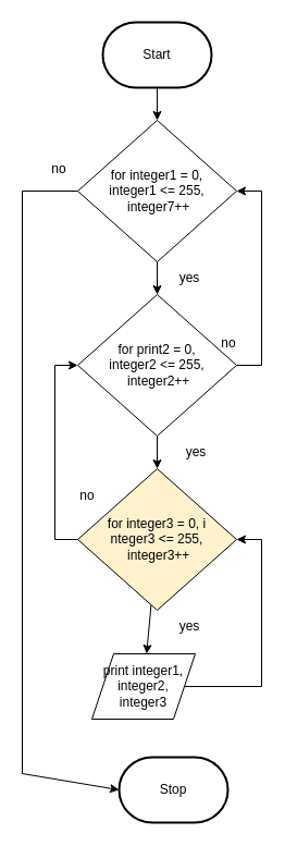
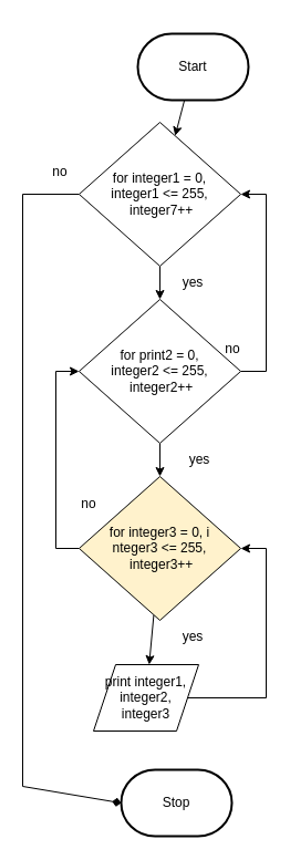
- <mxCell id="3" value="Start" style="strokeWidth=2;html=1;shape=mxgraph.flowchart.terminator;whiteSpace=wrap;" parent="1" vertex="1"><mxGeometry x="94" y="20" width="100" height="60" as="geometry" /></mxCell>
+ <mxCell id="3" value="Start" style="strokeWidth=2;html=1;shape=mxgraph.flowchart.terminator;whiteSpace=wrap;" parent="1" vertex="1"><mxGeometry x="124" y="30" width="100" height="60" as="geometry" /></mxCell>
- <mxCell id="6" style="edgeStyle=none;rounded=0;html=1;entryX=0;entryY=0.5;entryDx=0;entryDy=0;entryPerimeter=0;" edge="1" parent="1" source="7" target="4"><mxGeometry relative="1" as="geometry"><Array as="points"><mxPoint x="20" y="175" /><mxPoint x="20" y="710" /></Array></mxGeometry></mxCell>
+ <mxCell id="6" style="edgeStyle=none;rounded=0;html=1;entryX=0;entryY=0.5;entryDx=0;entryDy=0;entryPerimeter=0;endArrow=diamond;" edge="1" parent="1" source="7" target="4"><mxGeometry relative="1" as="geometry"><Array as="points"><mxPoint x="20" y="175" /><mxPoint x="20" y="710" /></Array></mxGeometry></mxCell>
